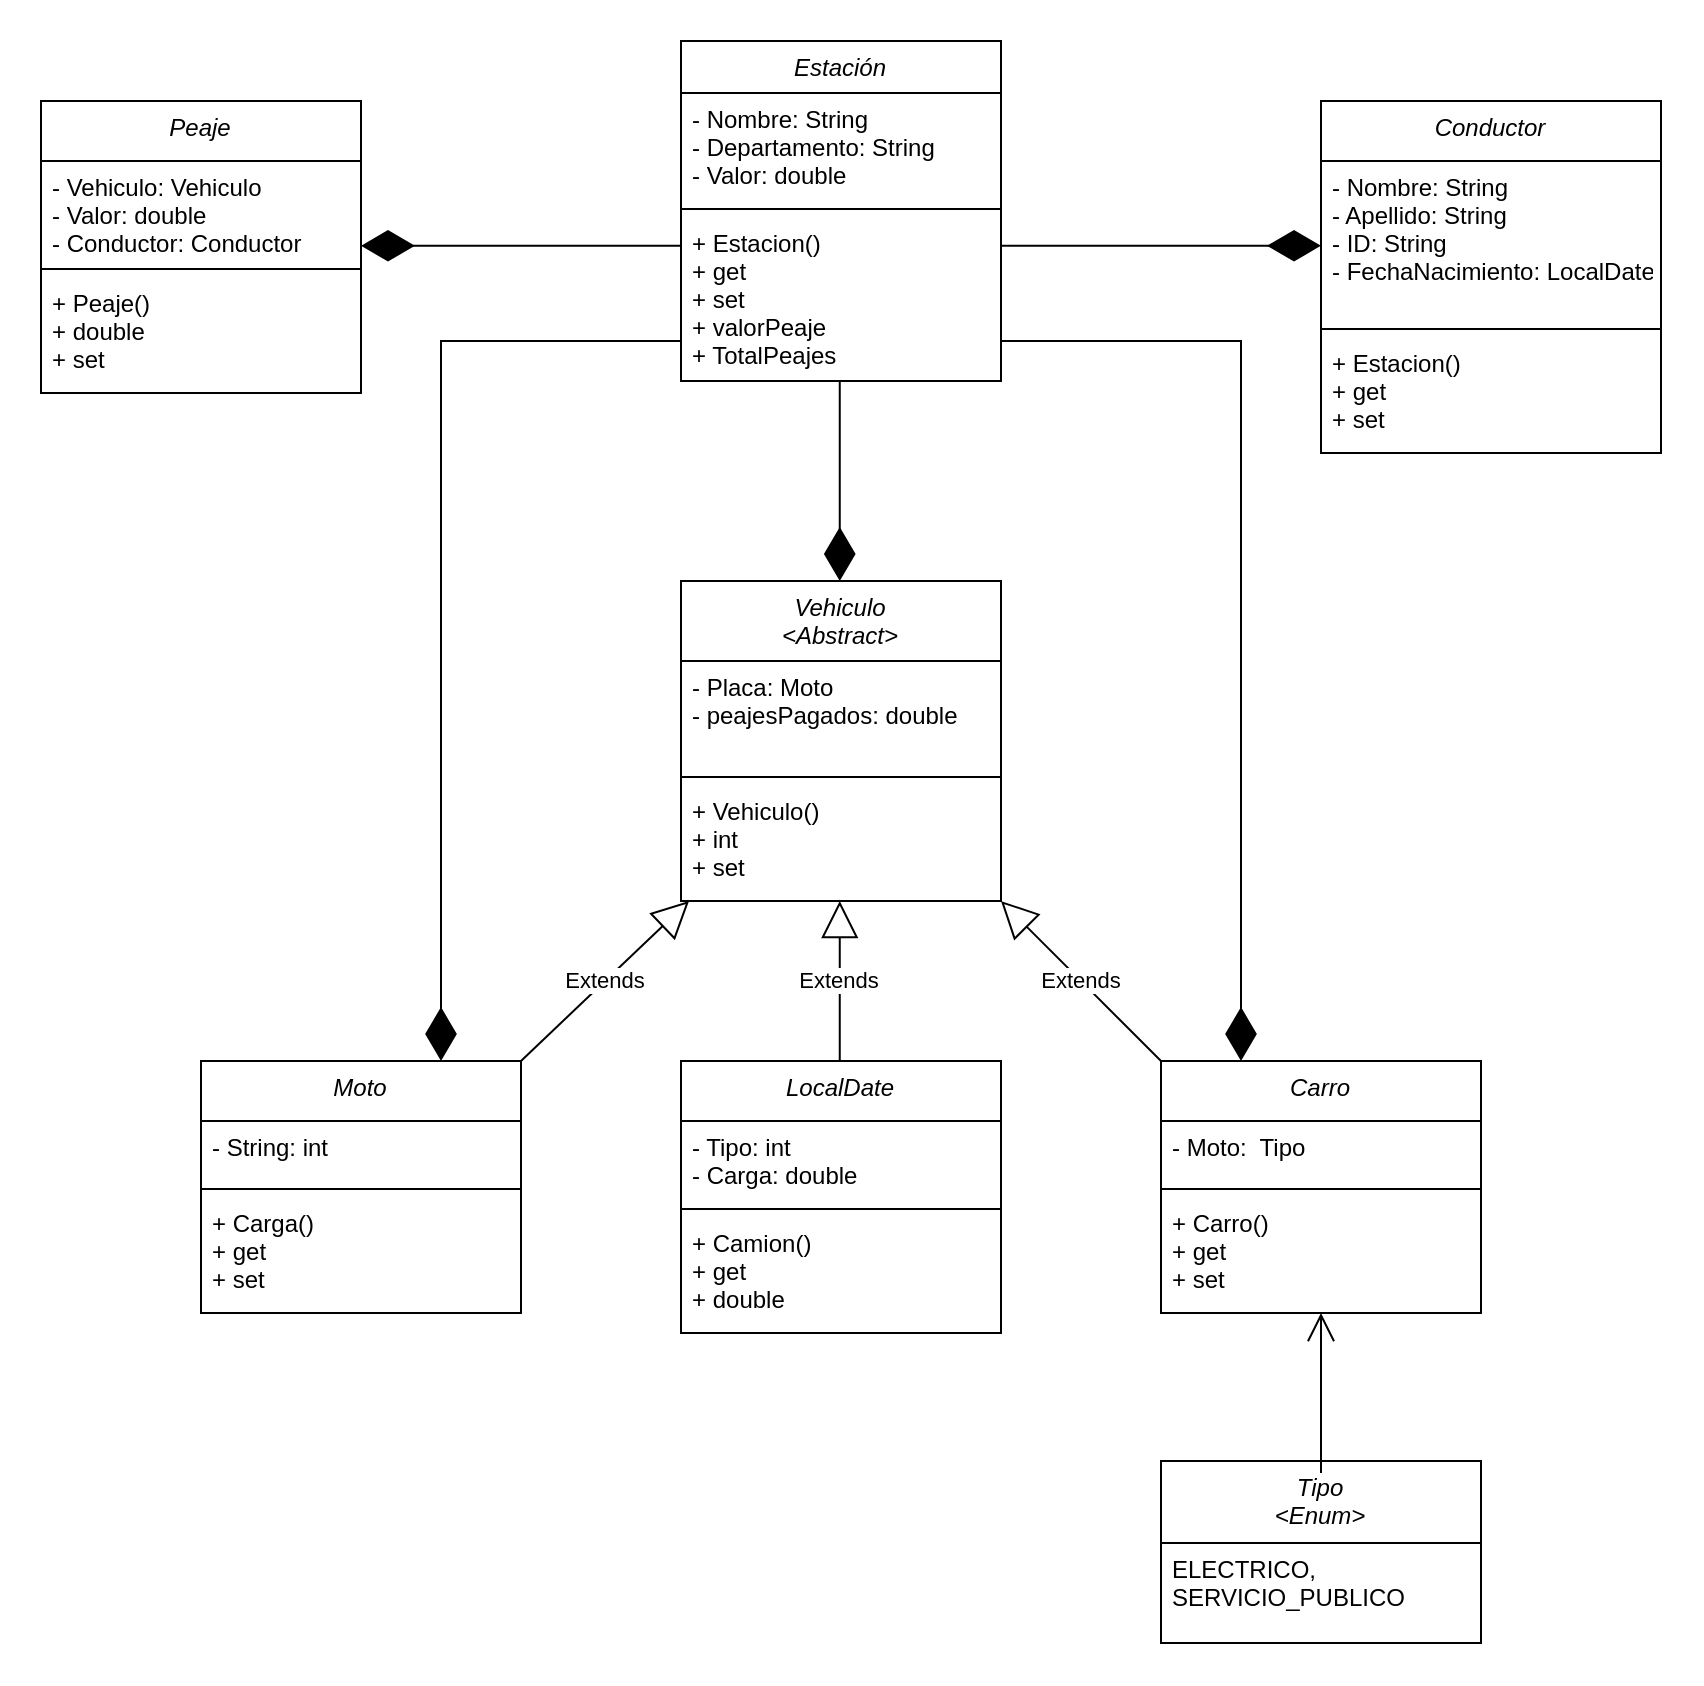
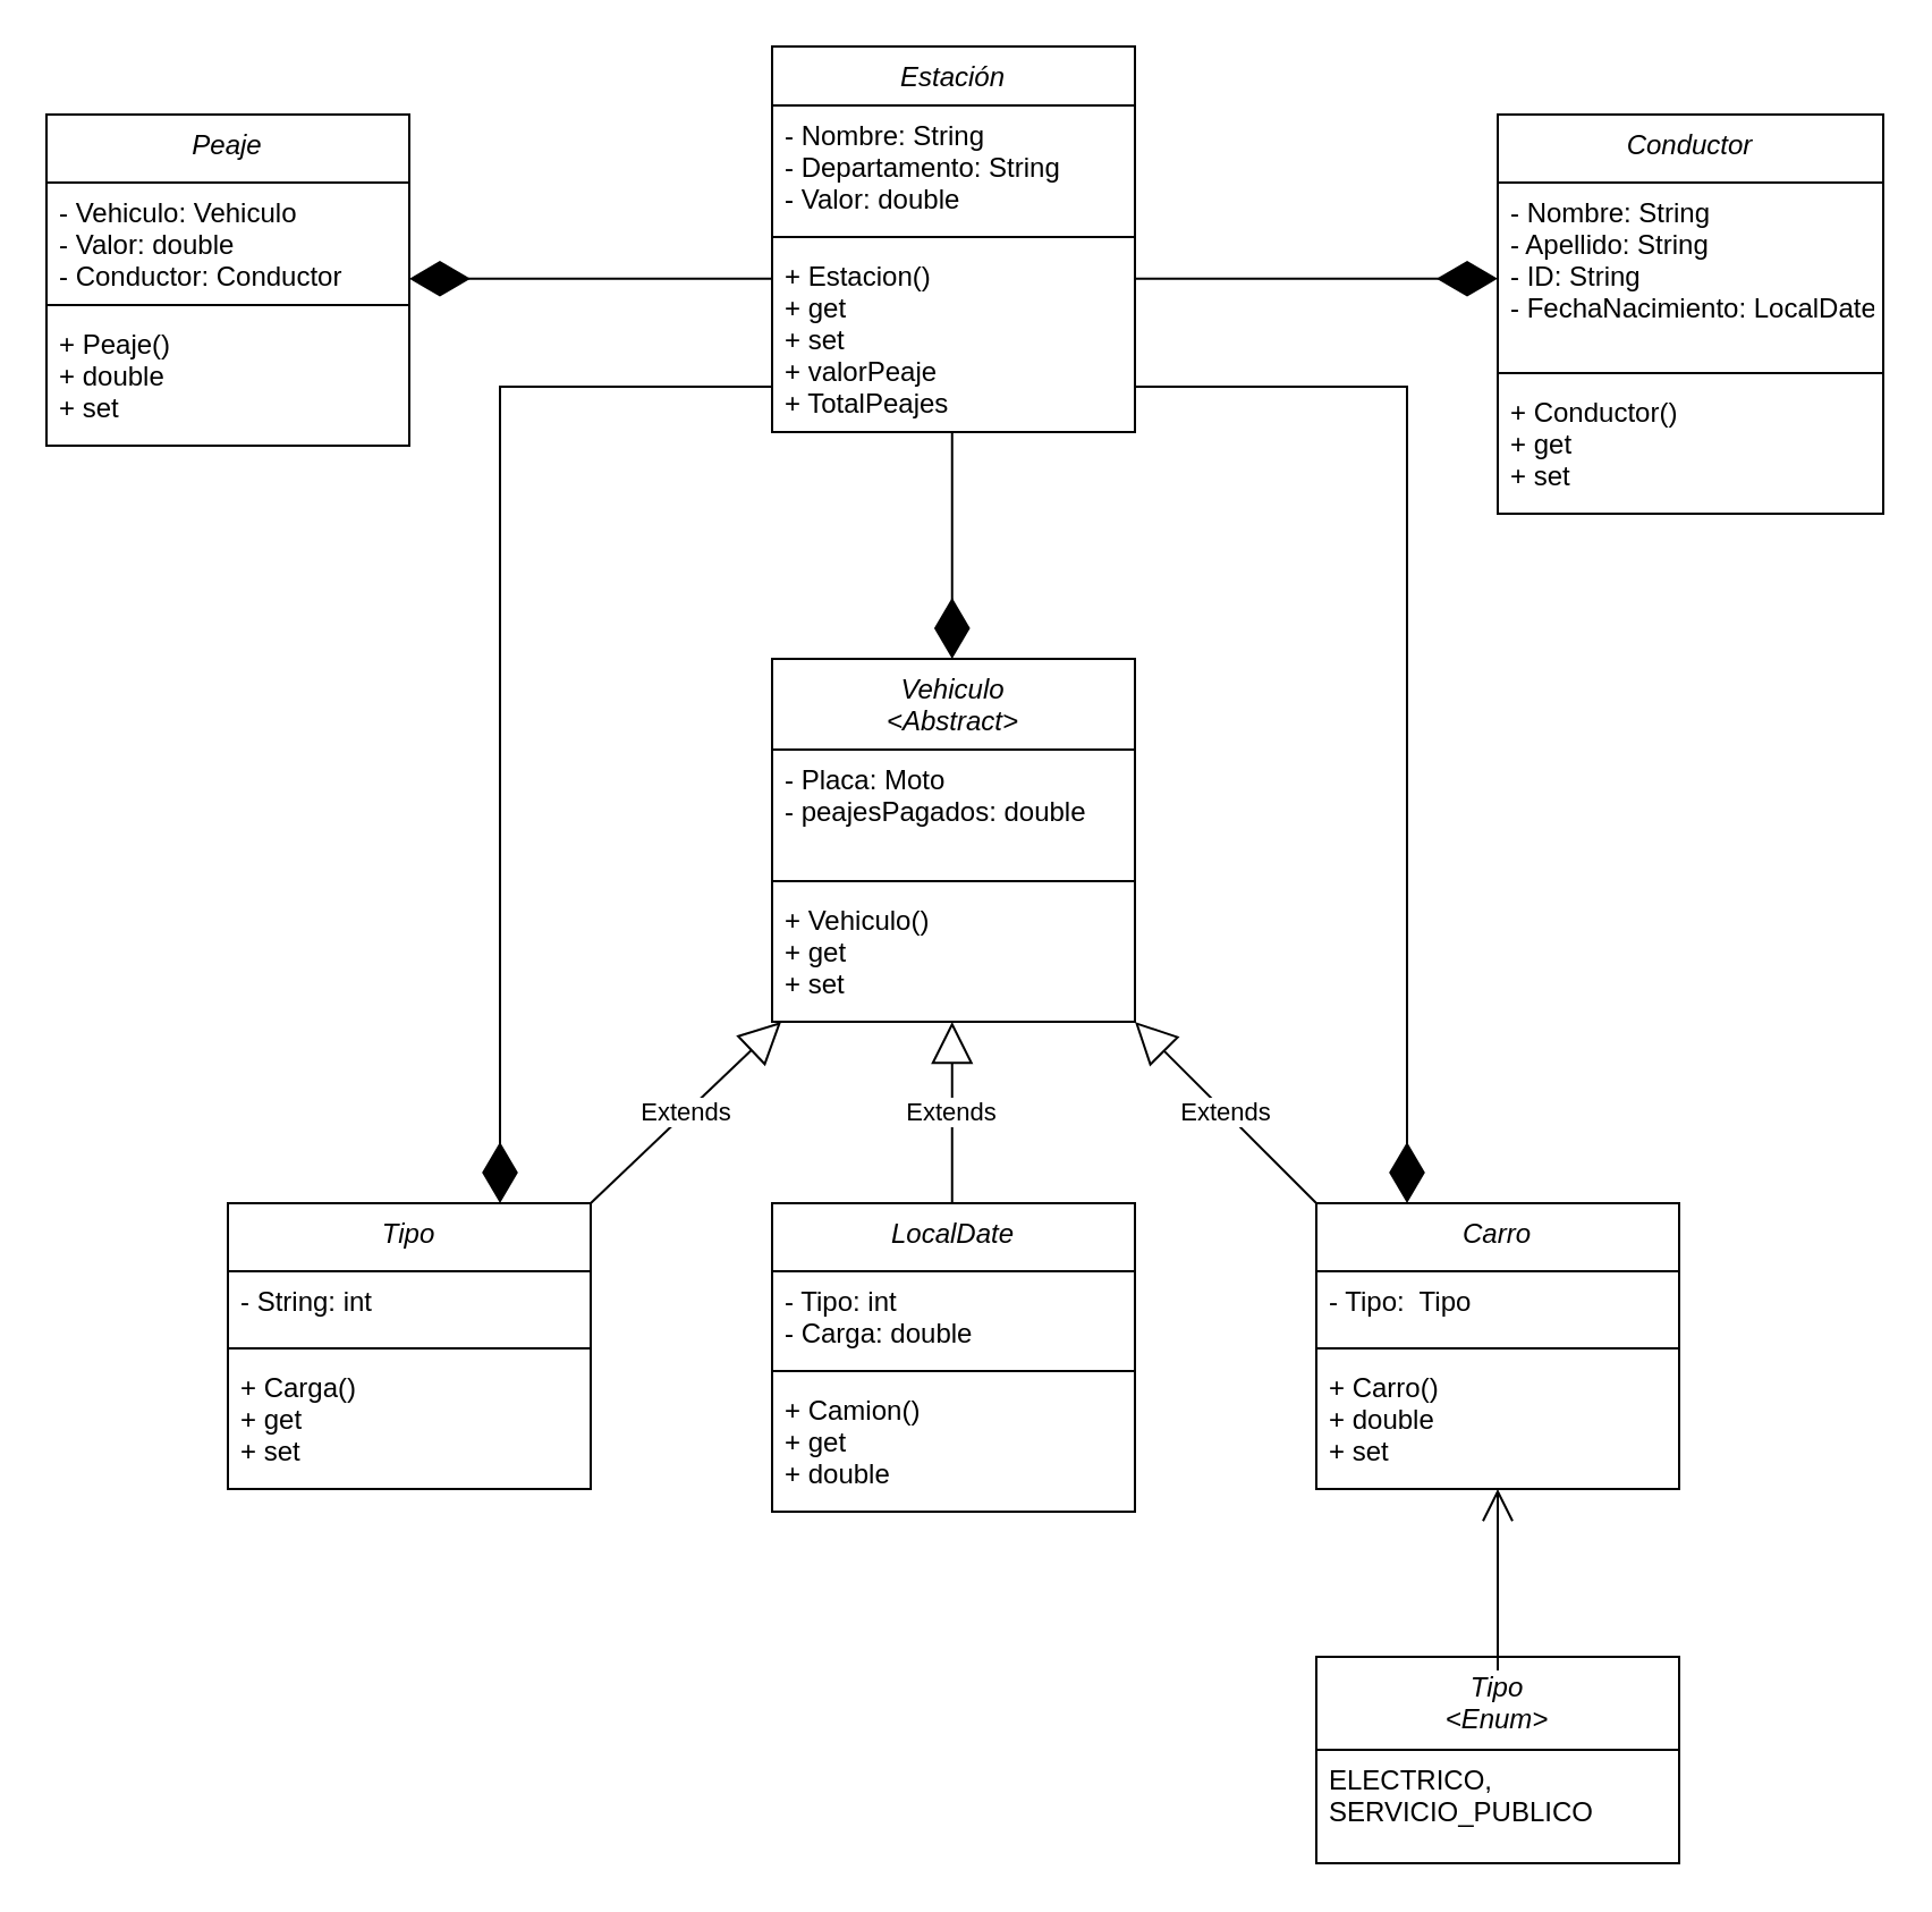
- <mxCell id="29" value="+ Estacion()&#10;+ get&#10;+ set" style="text;align=left;verticalAlign=top;spacingLeft=4;spacingRight=4;overflow=hidden;rotatable=0;points=[[0,0.5],[1,0.5]];portConstraint=eastwest;" vertex="1" parent="26"><mxGeometry y="118" width="170" height="58" as="geometry" /></mxCell>
+ <mxCell id="29" value="+ Conductor()&#10;+ get&#10;+ set" style="text;align=left;verticalAlign=top;spacingLeft=4;spacingRight=4;overflow=hidden;rotatable=0;points=[[0,0.5],[1,0.5]];portConstraint=eastwest;" vertex="1" parent="26"><mxGeometry y="118" width="170" height="58" as="geometry" /></mxCell>
- <mxCell id="9" value="+ Vehiculo()&#10;+ int&#10;+ set&#10;   " style="text;align=left;verticalAlign=top;spacingLeft=4;spacingRight=4;overflow=hidden;rotatable=0;points=[[0,0.5],[1,0.5]];portConstraint=eastwest;" vertex="1" parent="6"><mxGeometry y="102" width="160" height="58" as="geometry" /></mxCell>
+ <mxCell id="9" value="+ Vehiculo()&#10;+ get&#10;+ set&#10;   " style="text;align=left;verticalAlign=top;spacingLeft=4;spacingRight=4;overflow=hidden;rotatable=0;points=[[0,0.5],[1,0.5]];portConstraint=eastwest;" vertex="1" parent="6"><mxGeometry y="102" width="160" height="58" as="geometry" /></mxCell>
- <mxCell id="14" value="Moto" style="swimlane;fontStyle=2;align=center;verticalAlign=top;childLayout=stackLayout;horizontal=1;startSize=30;horizontalStack=0;resizeParent=1;resizeLast=0;collapsible=1;marginBottom=0;rounded=0;shadow=0;strokeWidth=1;" vertex="1" parent="1"><mxGeometry x="100" y="530" width="160" height="126" as="geometry"><mxRectangle x="230" y="140" width="160" height="26" as="alternateBounds" /></mxGeometry></mxCell>
+ <mxCell id="14" value="Tipo" style="swimlane;fontStyle=2;align=center;verticalAlign=top;childLayout=stackLayout;horizontal=1;startSize=30;horizontalStack=0;resizeParent=1;resizeLast=0;collapsible=1;marginBottom=0;rounded=0;shadow=0;strokeWidth=1;" vertex="1" parent="1"><mxGeometry x="100" y="530" width="160" height="126" as="geometry"><mxRectangle x="230" y="140" width="160" height="26" as="alternateBounds" /></mxGeometry></mxCell>
- <mxCell id="11" value="- Moto:  Tipo" style="text;align=left;verticalAlign=top;spacingLeft=4;spacingRight=4;overflow=hidden;rotatable=0;points=[[0,0.5],[1,0.5]];portConstraint=eastwest;" vertex="1" parent="10"><mxGeometry y="30" width="160" height="30" as="geometry" /></mxCell>
+ <mxCell id="11" value="- Tipo:  Tipo" style="text;align=left;verticalAlign=top;spacingLeft=4;spacingRight=4;overflow=hidden;rotatable=0;points=[[0,0.5],[1,0.5]];portConstraint=eastwest;" vertex="1" parent="10"><mxGeometry y="30" width="160" height="30" as="geometry" /></mxCell>
- <mxCell id="13" value="+ Carro()&#10;+ get&#10;+ set" style="text;align=left;verticalAlign=top;spacingLeft=4;spacingRight=4;overflow=hidden;rotatable=0;points=[[0,0.5],[1,0.5]];portConstraint=eastwest;" vertex="1" parent="10"><mxGeometry y="68" width="160" height="58" as="geometry" /></mxCell>
+ <mxCell id="13" value="+ Carro()&#10;+ double&#10;+ set" style="text;align=left;verticalAlign=top;spacingLeft=4;spacingRight=4;overflow=hidden;rotatable=0;points=[[0,0.5],[1,0.5]];portConstraint=eastwest;" vertex="1" parent="10"><mxGeometry y="68" width="160" height="58" as="geometry" /></mxCell>
